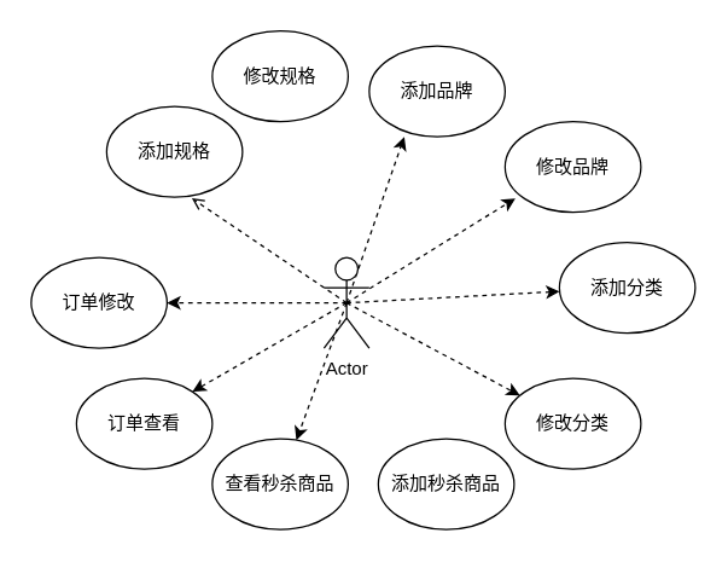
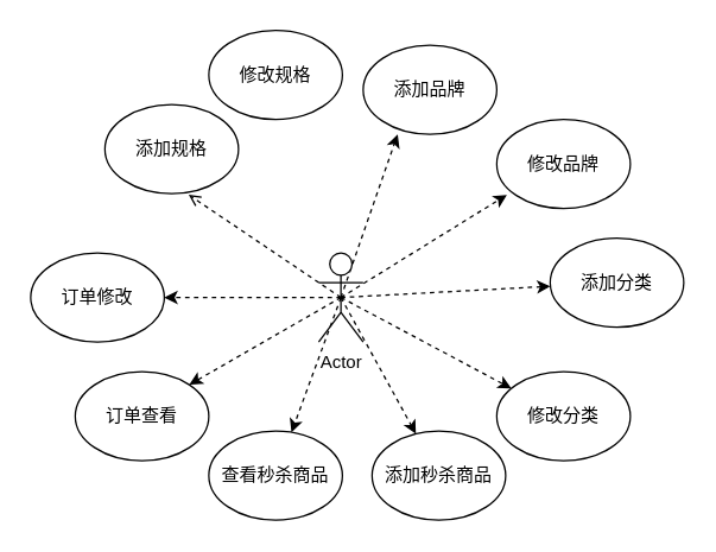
+ <mxCell id="10" style="edgeStyle=none;rounded=0;orthogonalLoop=1;jettySize=auto;html=1;exitX=0.5;exitY=0.5;exitDx=0;exitDy=0;exitPerimeter=0;dashed=1;" edge="1" parent="1" source="11" target="18"><mxGeometry relative="1" as="geometry" /></mxCell>
